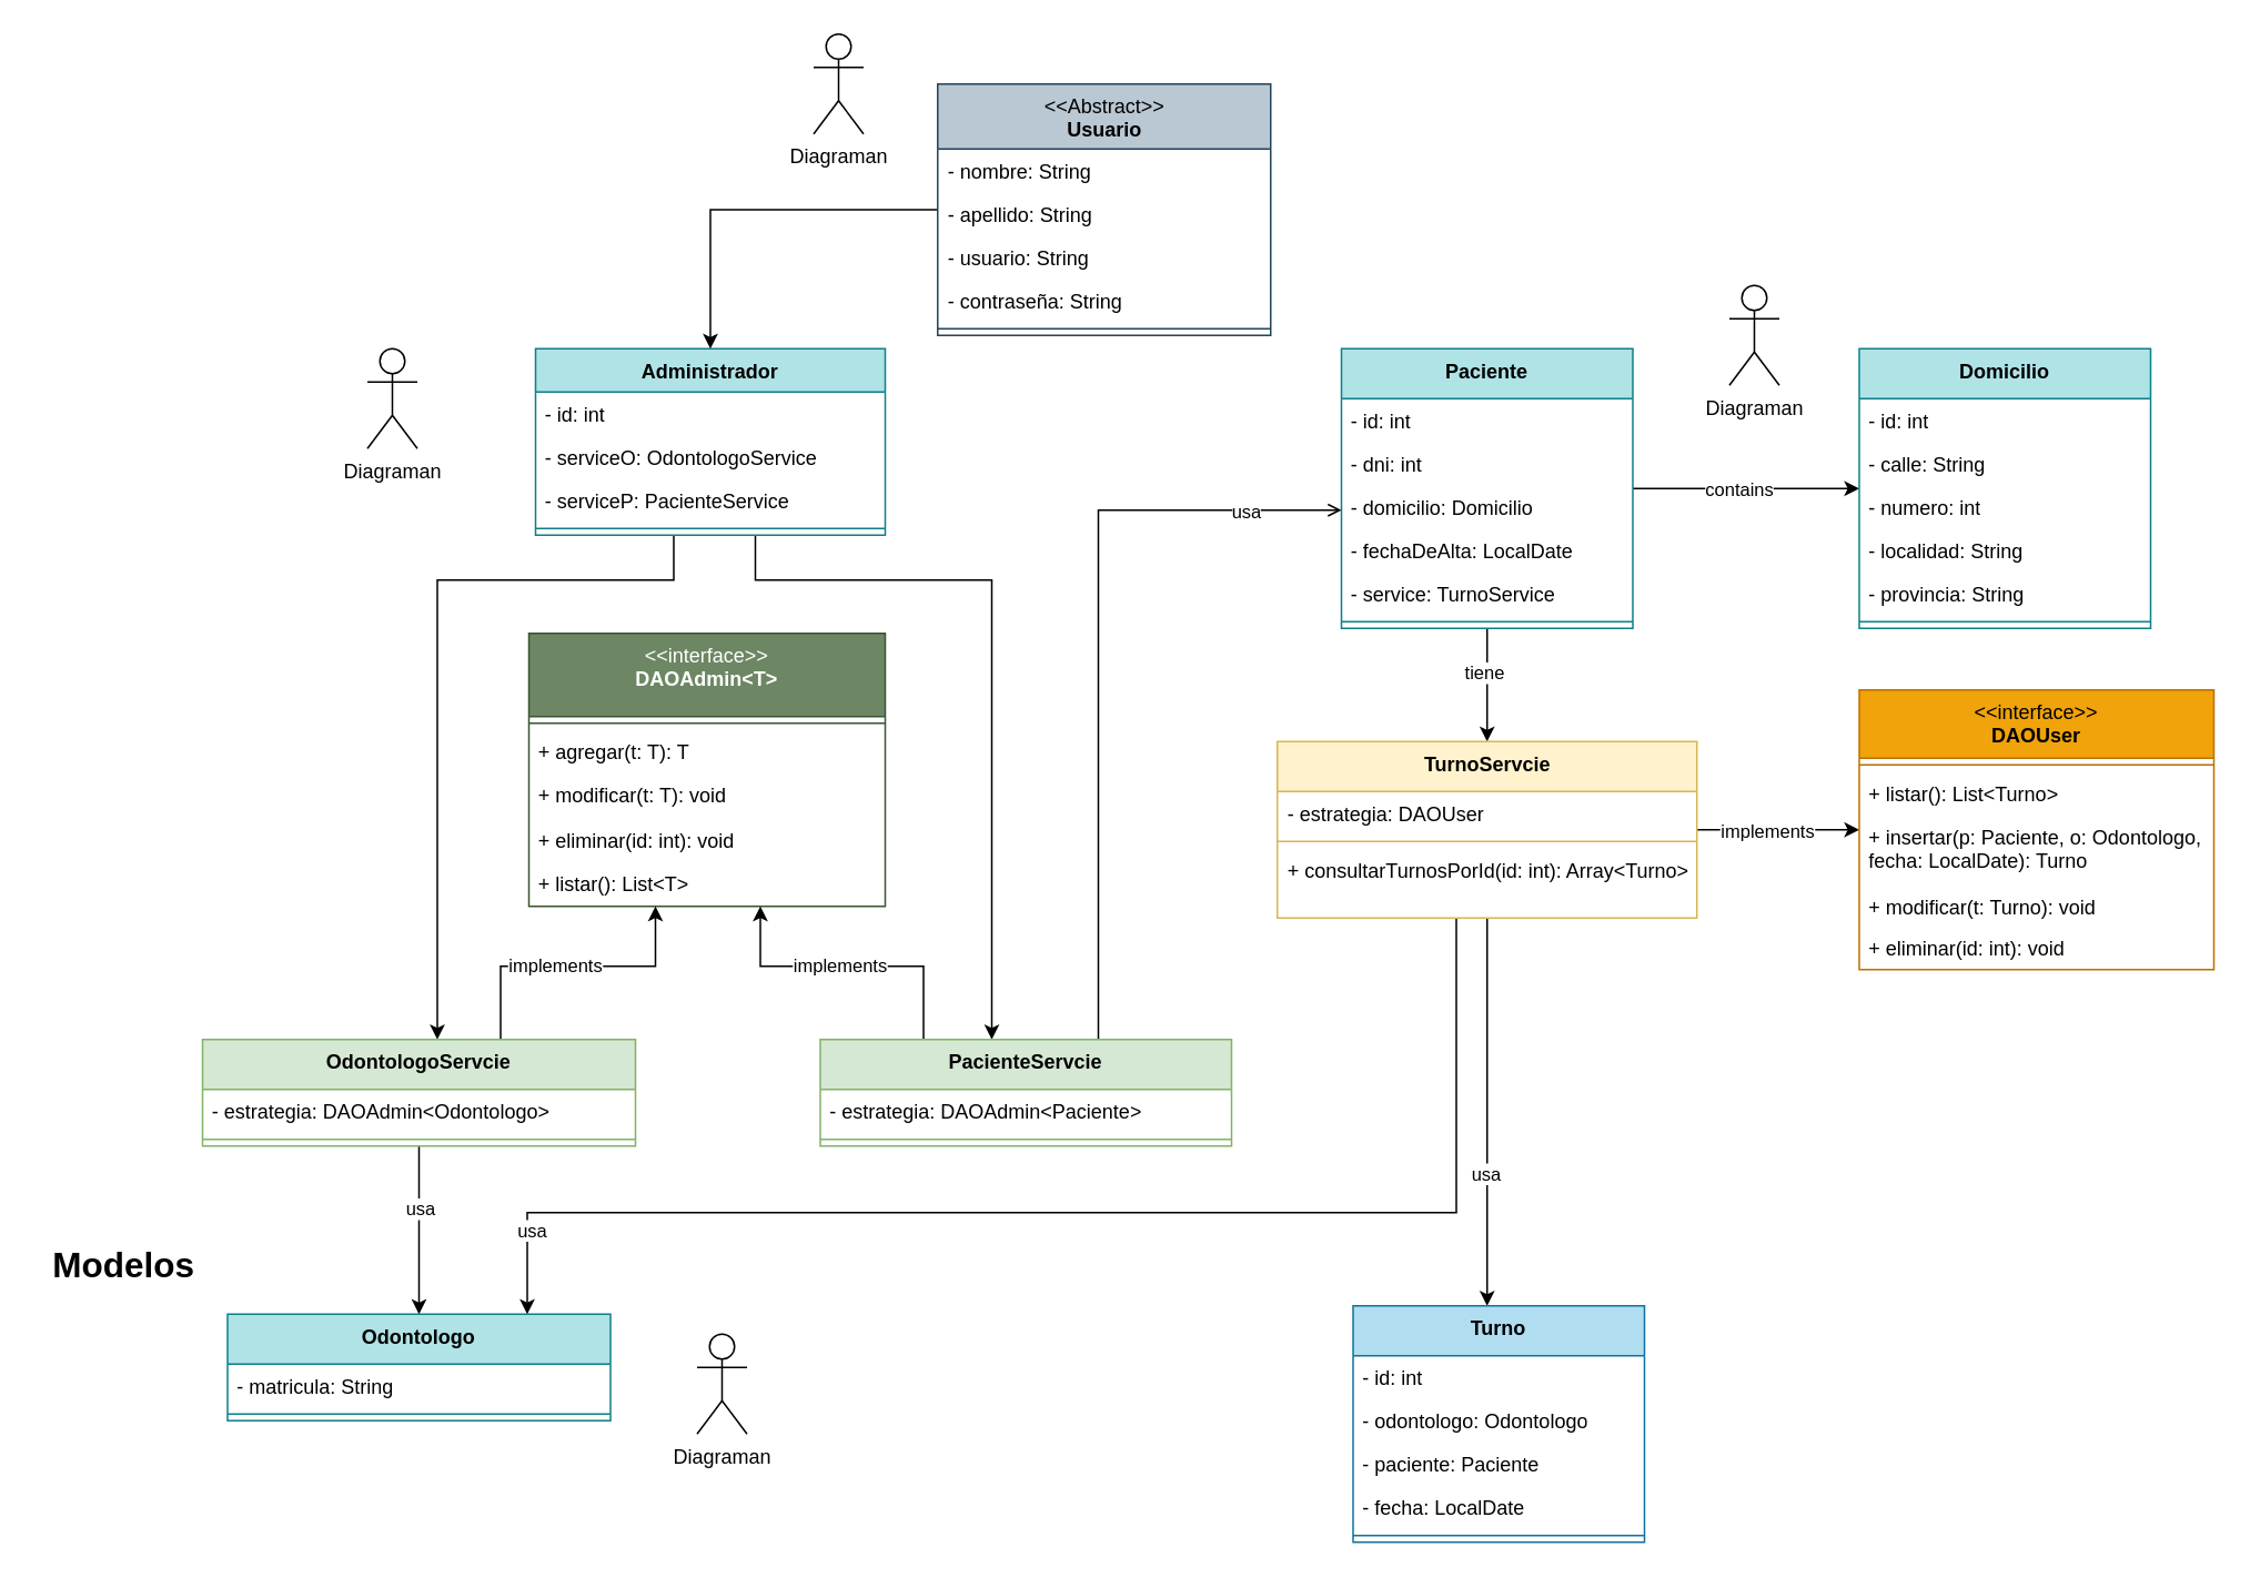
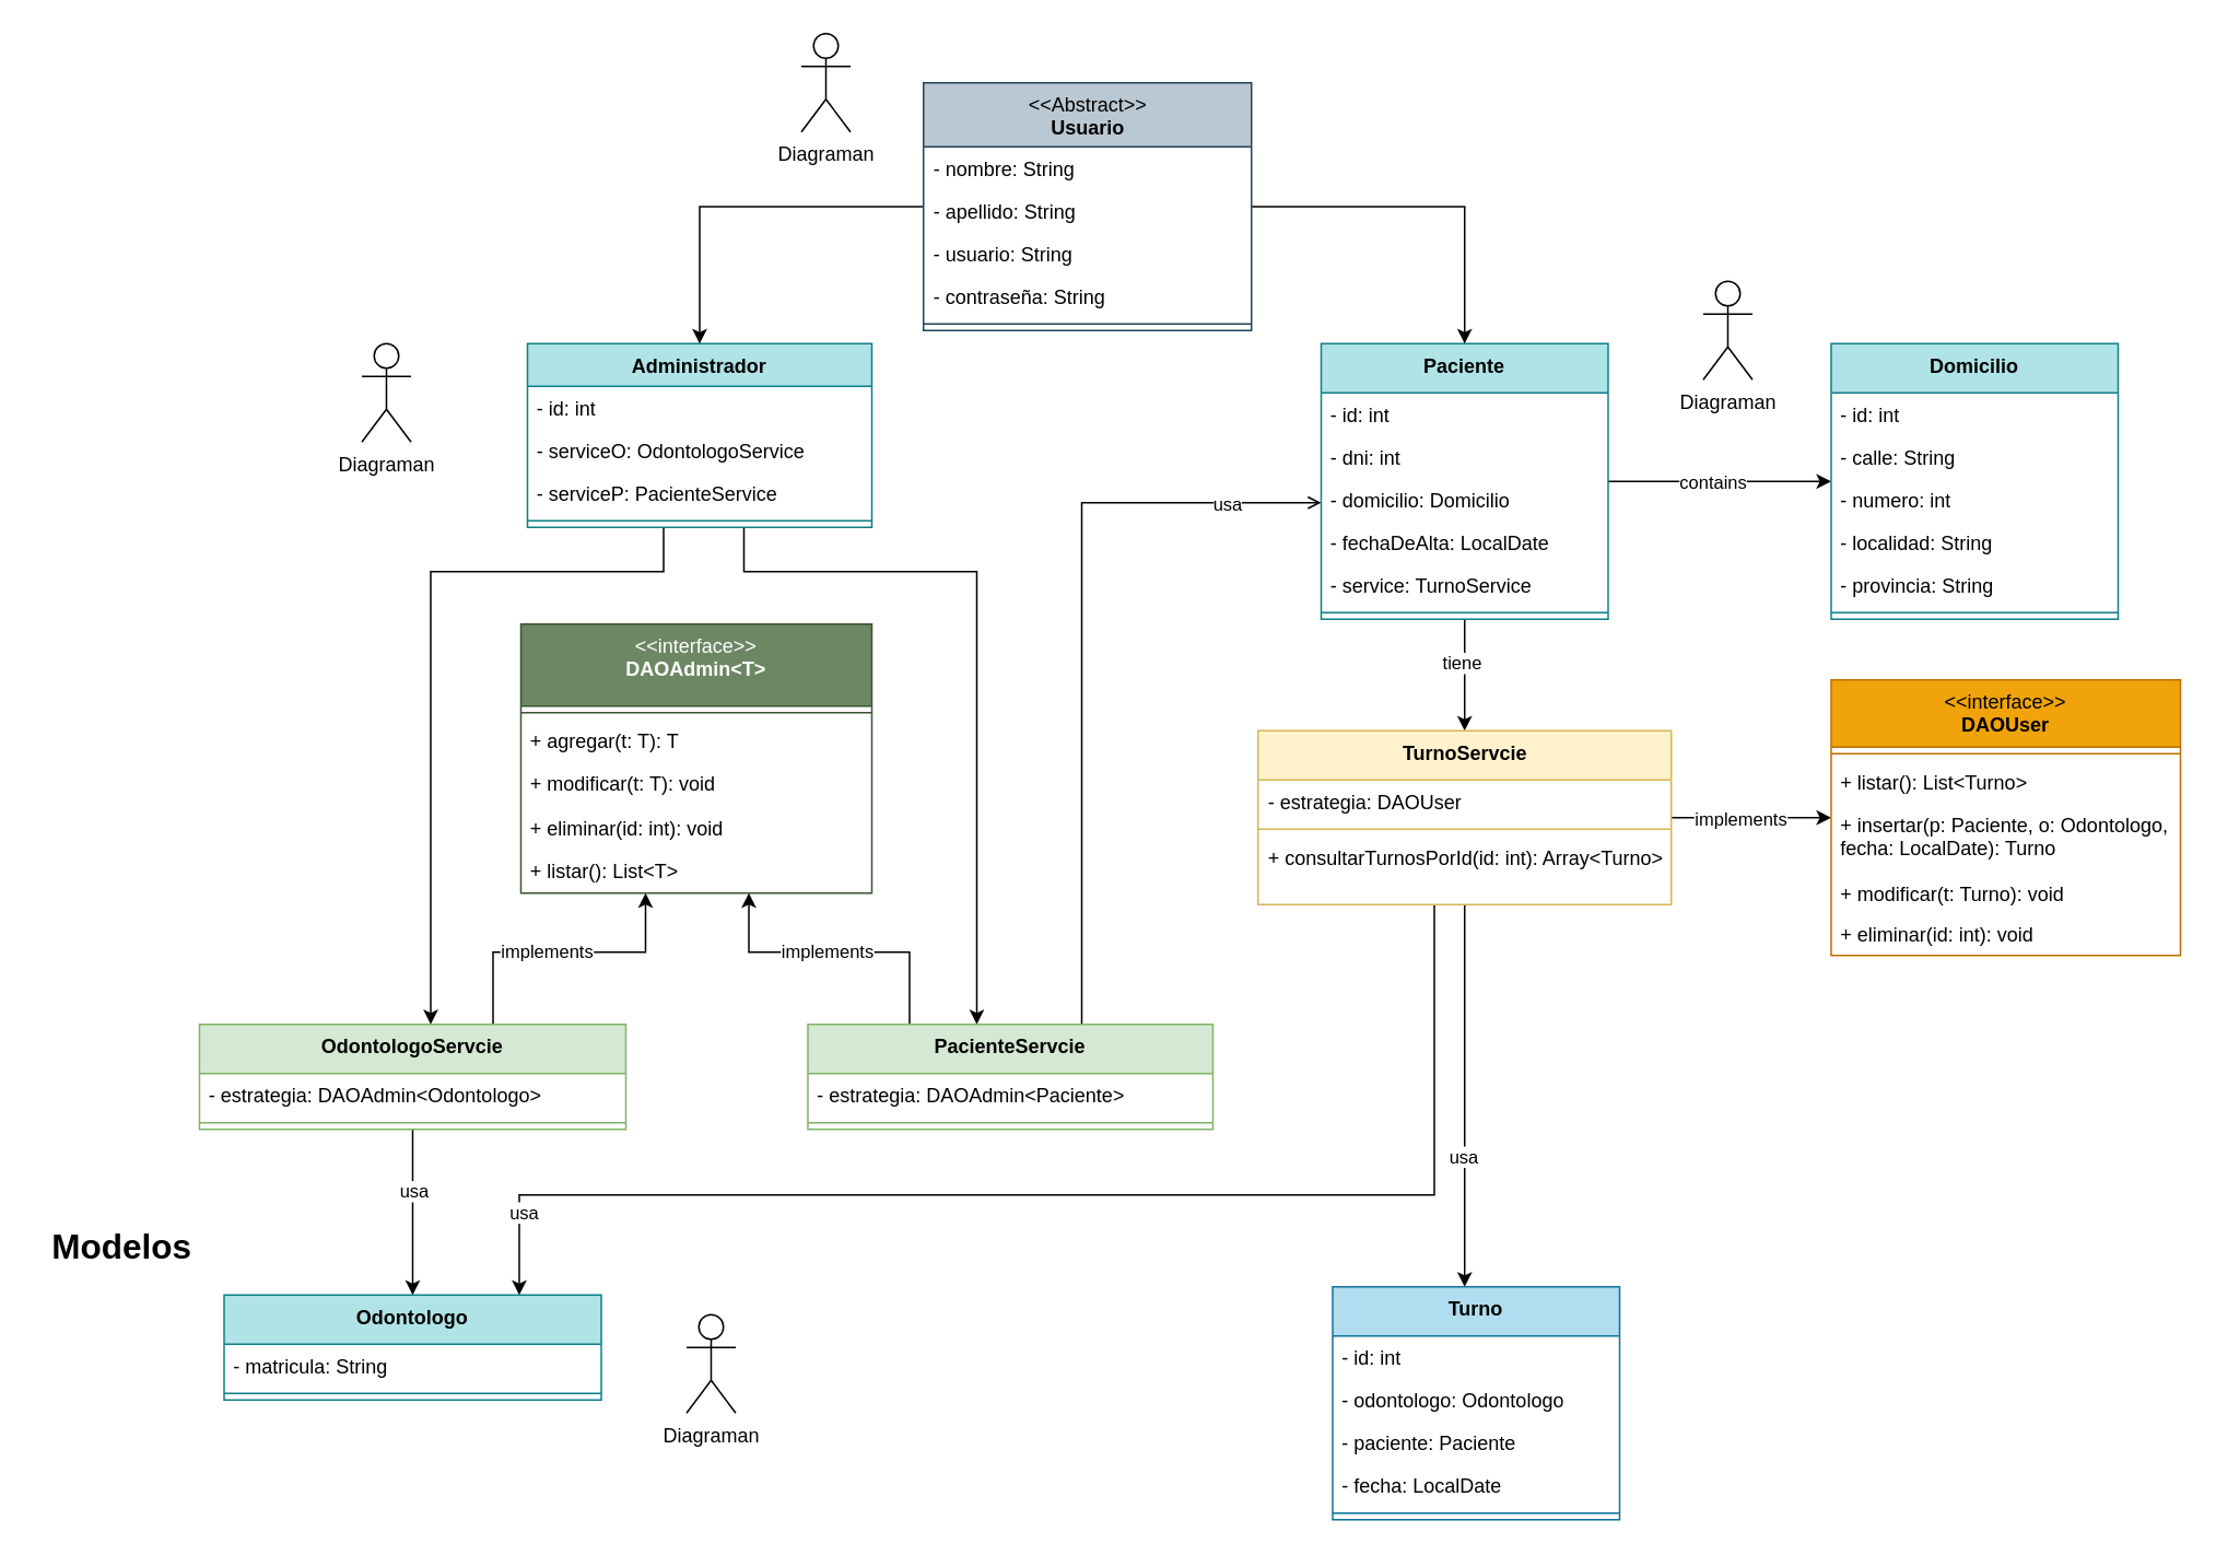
+ <mxCell id="30" style="edgeStyle=orthogonalEdgeStyle;rounded=0;orthogonalLoop=1;jettySize=auto;html=1;" parent="1" source="31" target="6" edge="1"><mxGeometry relative="1" as="geometry" /></mxCell>
